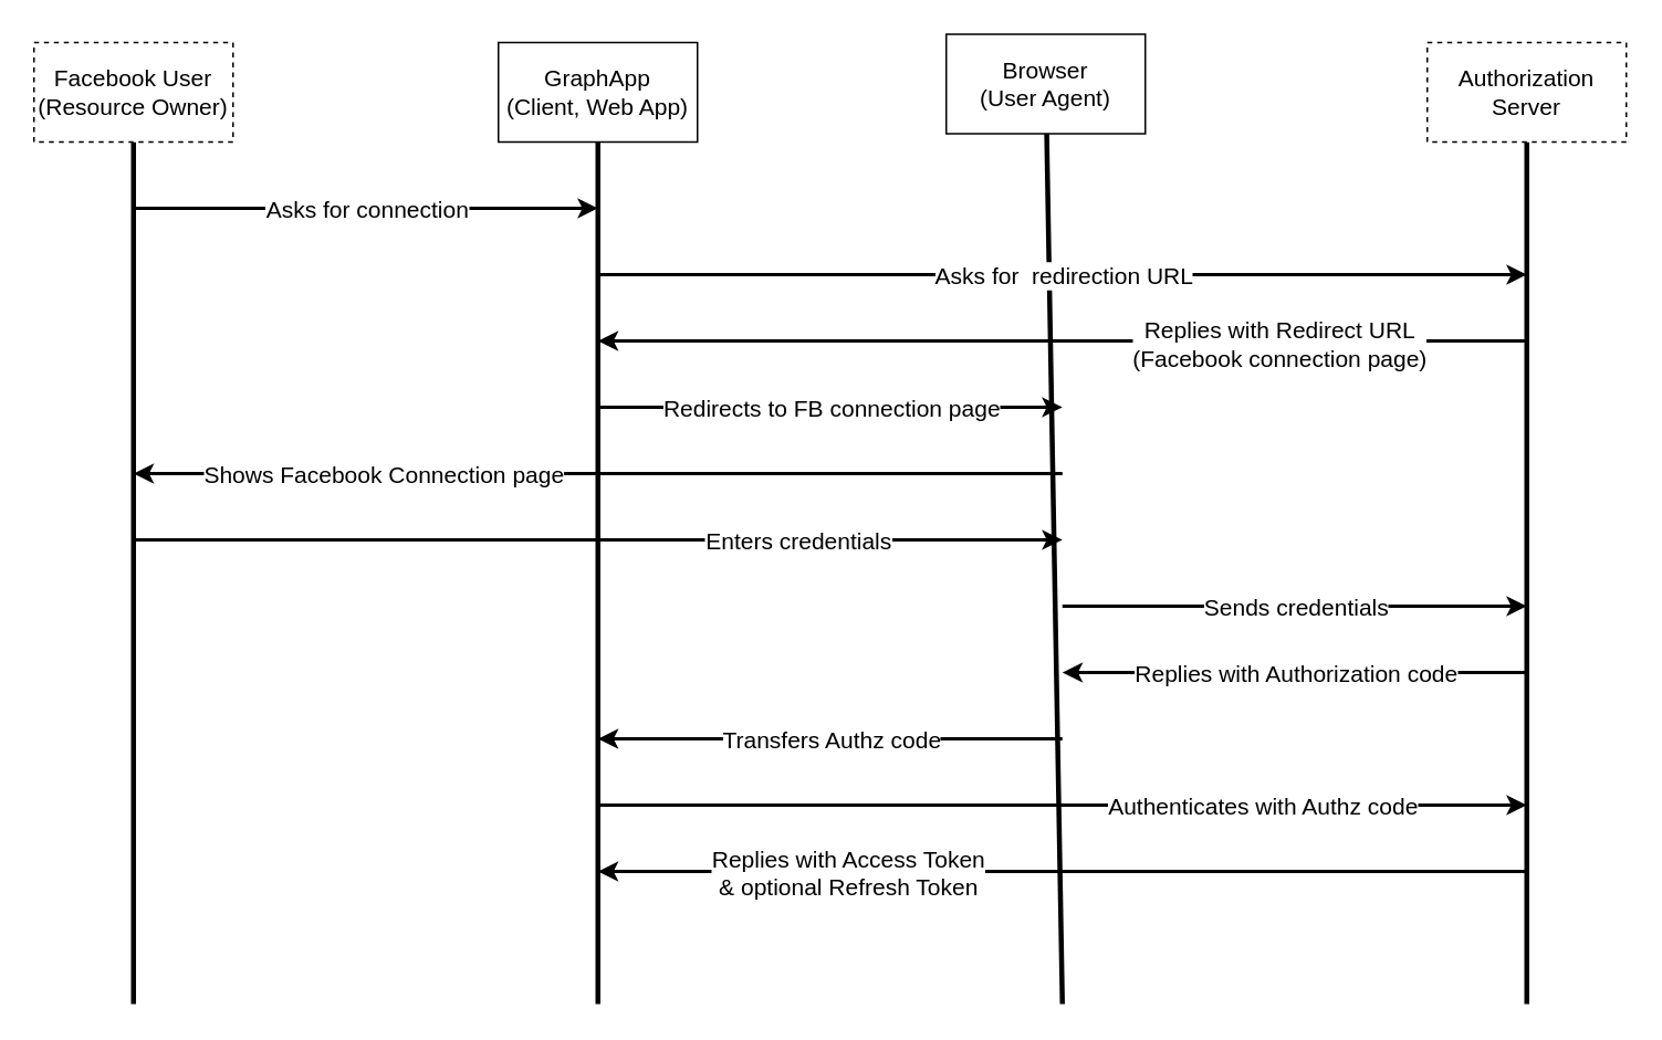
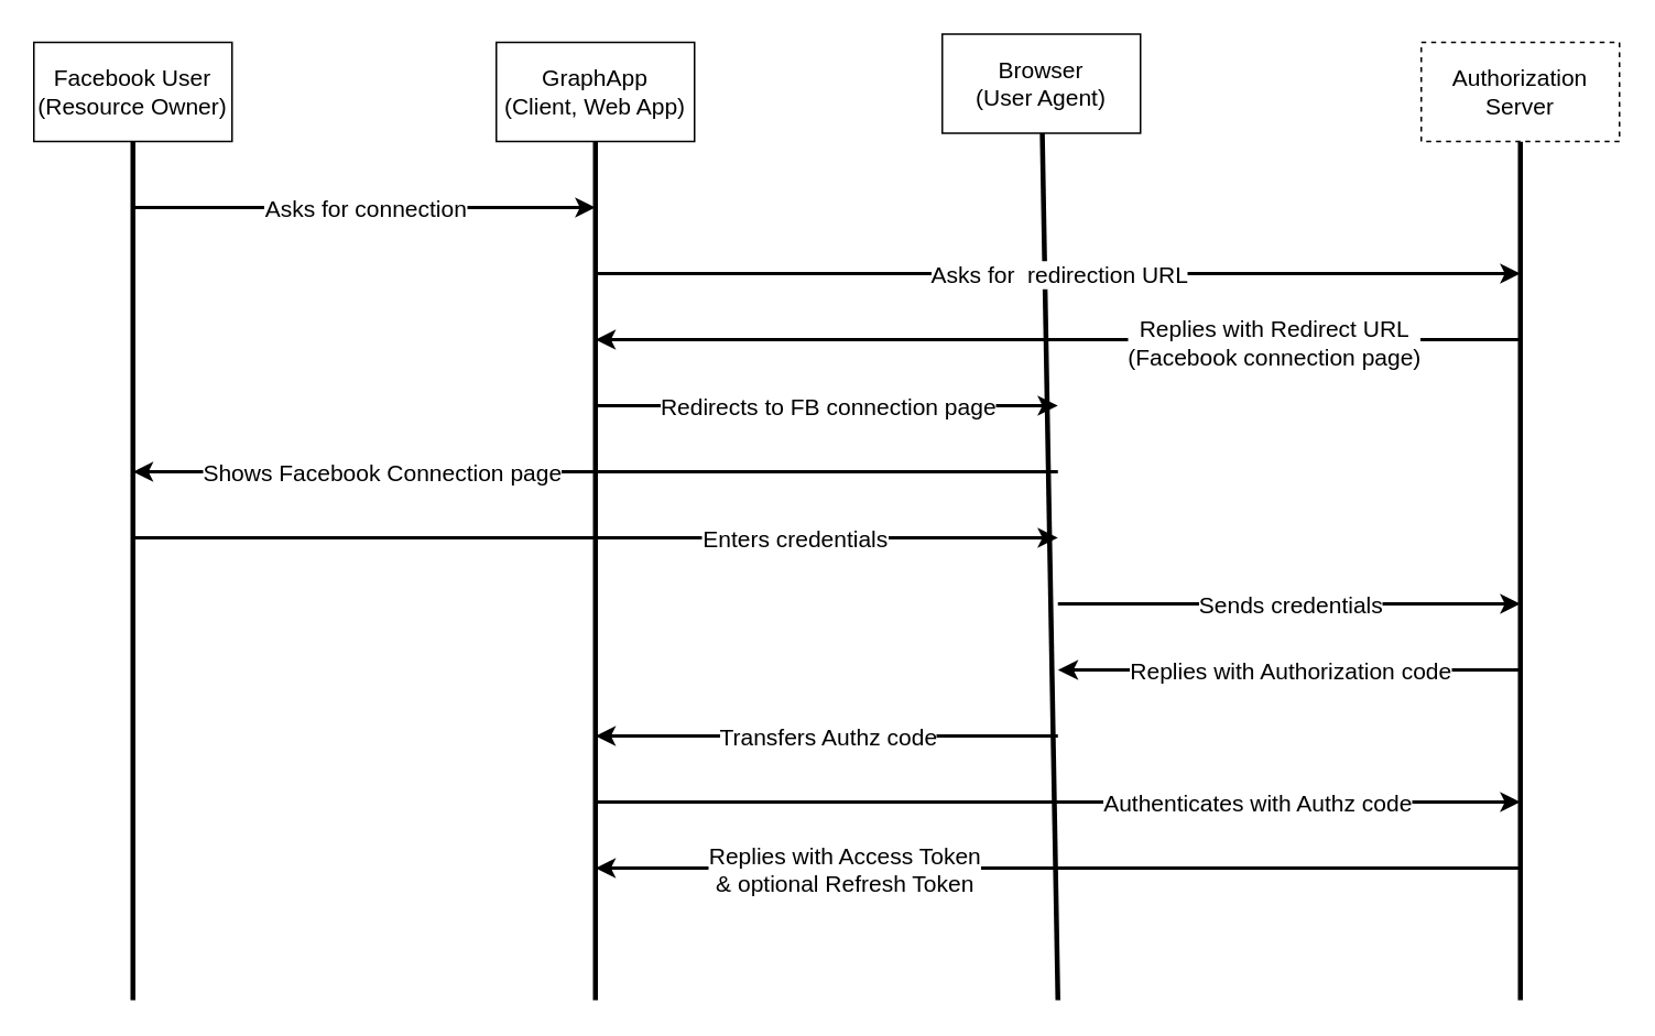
- <mxCell id="5" value="&lt;div&gt;Facebook User &lt;/div&gt;(Resource Owner)" style="rounded=0;whiteSpace=wrap;html=1;fontSize=14;dashed=1;" parent="1" vertex="1"><mxGeometry x="20" y="25" width="120" height="60" as="geometry" /></mxCell>
+ <mxCell id="5" value="&lt;div&gt;Facebook User &lt;/div&gt;(Resource Owner)" style="rounded=0;whiteSpace=wrap;html=1;fontSize=14;" parent="1" vertex="1"><mxGeometry x="20" y="25" width="120" height="60" as="geometry" /></mxCell>
